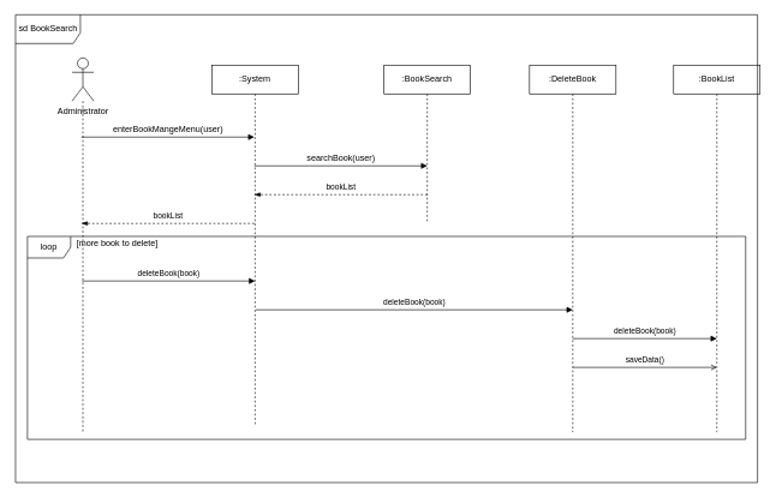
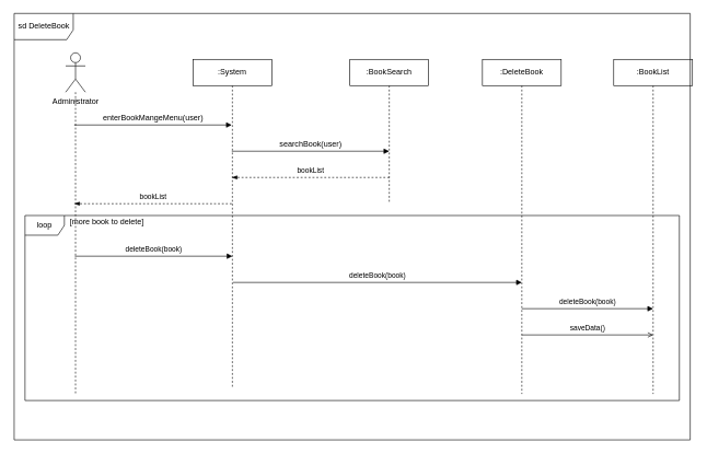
- <mxCell id="22" value="sd BookSearch" style="shape=umlFrame;whiteSpace=wrap;html=1;width=90;height=40;" vertex="1" parent="1"><mxGeometry x="20.5" width="1030" height="650" as="geometry" y="20" /></mxCell>
+ <mxCell id="22" value="sd DeleteBook" style="shape=umlFrame;whiteSpace=wrap;html=1;width=90;height=40;" vertex="1" parent="1"><mxGeometry x="20.5" width="1030" height="650" as="geometry" y="20" /></mxCell>
